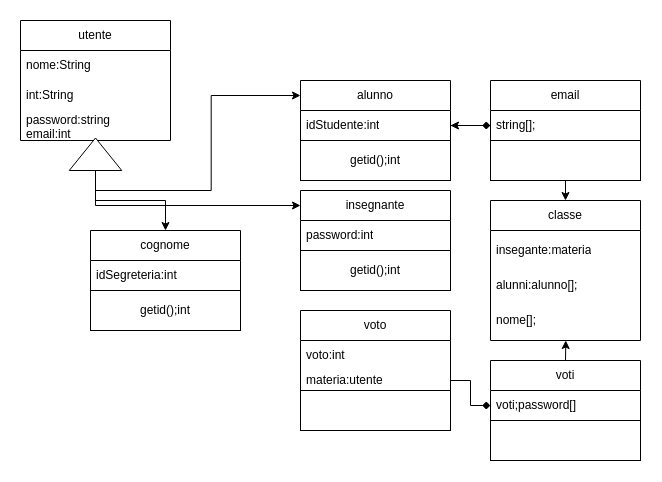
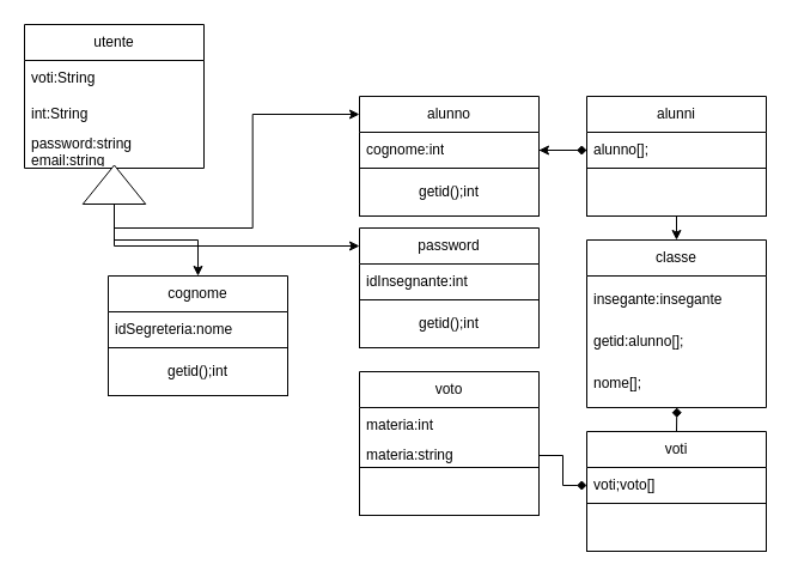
- <mxCell id="3" value="&lt;div&gt;nome:String &lt;br&gt;&lt;/div&gt;" style="text;strokeColor=none;fillColor=none;align=left;verticalAlign=middle;spacingLeft=4;spacingRight=4;overflow=hidden;points=[[0,0.5],[1,0.5]];portConstraint=eastwest;rotatable=0;whiteSpace=wrap;html=1;" vertex="1" parent="2"><mxGeometry y="30" width="150" height="30" as="geometry" /></mxCell>
+ <mxCell id="3" value="&lt;div&gt;voti:String &lt;br&gt;&lt;/div&gt;" style="text;strokeColor=none;fillColor=none;align=left;verticalAlign=middle;spacingLeft=4;spacingRight=4;overflow=hidden;points=[[0,0.5],[1,0.5]];portConstraint=eastwest;rotatable=0;whiteSpace=wrap;html=1;" vertex="1" parent="2"><mxGeometry y="30" width="150" height="30" as="geometry" /></mxCell>
- <mxCell id="12" value="email" style="swimlane;fontStyle=0;childLayout=stackLayout;horizontal=1;startSize=30;horizontalStack=0;resizeParent=1;resizeParentMax=0;resizeLast=0;collapsible=1;marginBottom=0;whiteSpace=wrap;html=1;" vertex="1" parent="1"><mxGeometry x="490" y="80" width="150" height="60" as="geometry" /></mxCell>
+ <mxCell id="12" value="alunni" style="swimlane;fontStyle=0;childLayout=stackLayout;horizontal=1;startSize=30;horizontalStack=0;resizeParent=1;resizeParentMax=0;resizeLast=0;collapsible=1;marginBottom=0;whiteSpace=wrap;html=1;" vertex="1" parent="1"><mxGeometry x="490" y="80" width="150" height="60" as="geometry" /></mxCell>
- <mxCell id="5" value="&lt;div&gt;password:string&lt;/div&gt;&lt;div&gt;email:int&lt;br&gt;&lt;/div&gt;" style="text;strokeColor=none;fillColor=none;align=left;verticalAlign=middle;spacingLeft=4;spacingRight=4;overflow=hidden;points=[[0,0.5],[1,0.5]];portConstraint=eastwest;rotatable=0;whiteSpace=wrap;html=1;" vertex="1" parent="2"><mxGeometry y="90" width="150" height="30" as="geometry" /></mxCell>
+ <mxCell id="5" value="&lt;div&gt;password:string&lt;/div&gt;&lt;div&gt;email:string&lt;br&gt;&lt;/div&gt;" style="text;strokeColor=none;fillColor=none;align=left;verticalAlign=middle;spacingLeft=4;spacingRight=4;overflow=hidden;points=[[0,0.5],[1,0.5]];portConstraint=eastwest;rotatable=0;whiteSpace=wrap;html=1;" vertex="1" parent="2"><mxGeometry y="90" width="150" height="30" as="geometry" /></mxCell>
- <mxCell id="7" value="idStudente:int" style="text;strokeColor=none;fillColor=none;align=left;verticalAlign=middle;spacingLeft=4;spacingRight=4;overflow=hidden;points=[[0,0.5],[1,0.5]];portConstraint=eastwest;rotatable=0;whiteSpace=wrap;html=1;" vertex="1" parent="6"><mxGeometry y="30" width="150" height="30" as="geometry" /></mxCell>
+ <mxCell id="7" value="cognome:int" style="text;strokeColor=none;fillColor=none;align=left;verticalAlign=middle;spacingLeft=4;spacingRight=4;overflow=hidden;points=[[0,0.5],[1,0.5]];portConstraint=eastwest;rotatable=0;whiteSpace=wrap;html=1;" vertex="1" parent="6"><mxGeometry y="30" width="150" height="30" as="geometry" /></mxCell>
- <mxCell id="14" value="string[];" style="text;strokeColor=none;fillColor=none;align=left;verticalAlign=middle;spacingLeft=4;spacingRight=4;overflow=hidden;points=[[0,0.5],[1,0.5]];portConstraint=eastwest;rotatable=0;whiteSpace=wrap;html=1;" vertex="1" parent="12"><mxGeometry y="30" width="150" height="30" as="geometry" /></mxCell>
+ <mxCell id="14" value="alunno[];" style="text;strokeColor=none;fillColor=none;align=left;verticalAlign=middle;spacingLeft=4;spacingRight=4;overflow=hidden;points=[[0,0.5],[1,0.5]];portConstraint=eastwest;rotatable=0;whiteSpace=wrap;html=1;" vertex="1" parent="12"><mxGeometry y="30" width="150" height="30" as="geometry" /></mxCell>
- <mxCell id="9" value="insegnante" style="swimlane;fontStyle=0;childLayout=stackLayout;horizontal=1;startSize=30;horizontalStack=0;resizeParent=1;resizeParentMax=0;resizeLast=0;collapsible=1;marginBottom=0;whiteSpace=wrap;html=1;" vertex="1" parent="1"><mxGeometry x="300" y="190" width="150" height="60" as="geometry"><mxRectangle x="210" y="110" width="100" height="30" as="alternateBounds" /></mxGeometry></mxCell>
+ <mxCell id="9" value="password" style="swimlane;fontStyle=0;childLayout=stackLayout;horizontal=1;startSize=30;horizontalStack=0;resizeParent=1;resizeParentMax=0;resizeLast=0;collapsible=1;marginBottom=0;whiteSpace=wrap;html=1;" vertex="1" parent="1"><mxGeometry x="300" y="190" width="150" height="60" as="geometry"><mxRectangle x="210" y="110" width="100" height="30" as="alternateBounds" /></mxGeometry></mxCell>
- <mxCell id="10" value="password:int" style="text;strokeColor=none;fillColor=none;align=left;verticalAlign=middle;spacingLeft=4;spacingRight=4;overflow=hidden;points=[[0,0.5],[1,0.5]];portConstraint=eastwest;rotatable=0;whiteSpace=wrap;html=1;" vertex="1" parent="9"><mxGeometry y="30" width="150" height="30" as="geometry" /></mxCell>
+ <mxCell id="10" value="idInsegnante:int" style="text;strokeColor=none;fillColor=none;align=left;verticalAlign=middle;spacingLeft=4;spacingRight=4;overflow=hidden;points=[[0,0.5],[1,0.5]];portConstraint=eastwest;rotatable=0;whiteSpace=wrap;html=1;" vertex="1" parent="9"><mxGeometry y="30" width="150" height="30" as="geometry" /></mxCell>
- <mxCell id="22" value="insegante:materia" style="text;strokeColor=none;fillColor=none;align=left;verticalAlign=middle;spacingLeft=4;spacingRight=4;overflow=hidden;points=[[0,0.5],[1,0.5]];portConstraint=eastwest;rotatable=0;whiteSpace=wrap;html=1;" vertex="1" parent="21"><mxGeometry y="30" width="150" height="40" as="geometry" /></mxCell>
+ <mxCell id="22" value="insegante:insegante" style="text;strokeColor=none;fillColor=none;align=left;verticalAlign=middle;spacingLeft=4;spacingRight=4;overflow=hidden;points=[[0,0.5],[1,0.5]];portConstraint=eastwest;rotatable=0;whiteSpace=wrap;html=1;" vertex="1" parent="21"><mxGeometry y="30" width="150" height="40" as="geometry" /></mxCell>
- <mxCell id="19" value="idSegreteria:int" style="text;strokeColor=none;fillColor=none;align=left;verticalAlign=middle;spacingLeft=4;spacingRight=4;overflow=hidden;points=[[0,0.5],[1,0.5]];portConstraint=eastwest;rotatable=0;whiteSpace=wrap;html=1;" vertex="1" parent="18"><mxGeometry y="30" width="150" height="30" as="geometry" /></mxCell>
+ <mxCell id="19" value="idSegreteria:nome" style="text;strokeColor=none;fillColor=none;align=left;verticalAlign=middle;spacingLeft=4;spacingRight=4;overflow=hidden;points=[[0,0.5],[1,0.5]];portConstraint=eastwest;rotatable=0;whiteSpace=wrap;html=1;" vertex="1" parent="18"><mxGeometry y="30" width="150" height="30" as="geometry" /></mxCell>
- <mxCell id="23" value="alunni:alunno[];" style="text;strokeColor=none;fillColor=none;align=left;verticalAlign=middle;spacingLeft=4;spacingRight=4;overflow=hidden;points=[[0,0.5],[1,0.5]];portConstraint=eastwest;rotatable=0;whiteSpace=wrap;html=1;" vertex="1" parent="21"><mxGeometry y="70" width="150" height="30" as="geometry" /></mxCell>
+ <mxCell id="23" value="getid:alunno[];" style="text;strokeColor=none;fillColor=none;align=left;verticalAlign=middle;spacingLeft=4;spacingRight=4;overflow=hidden;points=[[0,0.5],[1,0.5]];portConstraint=eastwest;rotatable=0;whiteSpace=wrap;html=1;" vertex="1" parent="21"><mxGeometry y="70" width="150" height="30" as="geometry" /></mxCell>
- <mxCell id="29" style="edgeStyle=orthogonalEdgeStyle;rounded=0;orthogonalLoop=1;jettySize=auto;html=1;exitX=0.5;exitY=0;exitDx=0;exitDy=0;entryX=0.502;entryY=1;entryDx=0;entryDy=0;entryPerimeter=0;" edge="1" parent="1" source="30" target="24"><mxGeometry relative="1" as="geometry" /></mxCell>
+ <mxCell id="29" style="edgeStyle=orthogonalEdgeStyle;rounded=0;orthogonalLoop=1;jettySize=auto;html=1;exitX=0.5;exitY=0;exitDx=0;exitDy=0;entryX=0.502;entryY=1;entryDx=0;entryDy=0;entryPerimeter=0;endArrow=diamond;" edge="1" parent="1" source="30" target="24"><mxGeometry relative="1" as="geometry" /></mxCell>
- <mxCell id="26" value="voto:int" style="text;strokeColor=none;fillColor=none;align=left;verticalAlign=middle;spacingLeft=4;spacingRight=4;overflow=hidden;points=[[0,0.5],[1,0.5]];portConstraint=eastwest;rotatable=0;whiteSpace=wrap;html=1;" vertex="1" parent="25"><mxGeometry y="30" width="150" height="30" as="geometry" /></mxCell>
+ <mxCell id="26" value="materia:int" style="text;strokeColor=none;fillColor=none;align=left;verticalAlign=middle;spacingLeft=4;spacingRight=4;overflow=hidden;points=[[0,0.5],[1,0.5]];portConstraint=eastwest;rotatable=0;whiteSpace=wrap;html=1;" vertex="1" parent="25"><mxGeometry y="30" width="150" height="30" as="geometry" /></mxCell>
- <mxCell id="27" value="materia:utente" style="text;strokeColor=none;fillColor=none;align=left;verticalAlign=middle;spacingLeft=4;spacingRight=4;overflow=hidden;points=[[0,0.5],[1,0.5]];portConstraint=eastwest;rotatable=0;whiteSpace=wrap;html=1;" vertex="1" parent="25"><mxGeometry y="60" width="150" height="20" as="geometry" /></mxCell>
+ <mxCell id="27" value="materia:string" style="text;strokeColor=none;fillColor=none;align=left;verticalAlign=middle;spacingLeft=4;spacingRight=4;overflow=hidden;points=[[0,0.5],[1,0.5]];portConstraint=eastwest;rotatable=0;whiteSpace=wrap;html=1;" vertex="1" parent="25"><mxGeometry y="60" width="150" height="20" as="geometry" /></mxCell>
- <mxCell id="31" value="voti;password[]" style="text;strokeColor=none;fillColor=none;align=left;verticalAlign=middle;spacingLeft=4;spacingRight=4;overflow=hidden;points=[[0,0.5],[1,0.5]];portConstraint=eastwest;rotatable=0;whiteSpace=wrap;html=1;" vertex="1" parent="30"><mxGeometry y="30" width="150" height="30" as="geometry" /></mxCell>
+ <mxCell id="31" value="voti;voto[]" style="text;strokeColor=none;fillColor=none;align=left;verticalAlign=middle;spacingLeft=4;spacingRight=4;overflow=hidden;points=[[0,0.5],[1,0.5]];portConstraint=eastwest;rotatable=0;whiteSpace=wrap;html=1;" vertex="1" parent="30"><mxGeometry y="30" width="150" height="30" as="geometry" /></mxCell>
